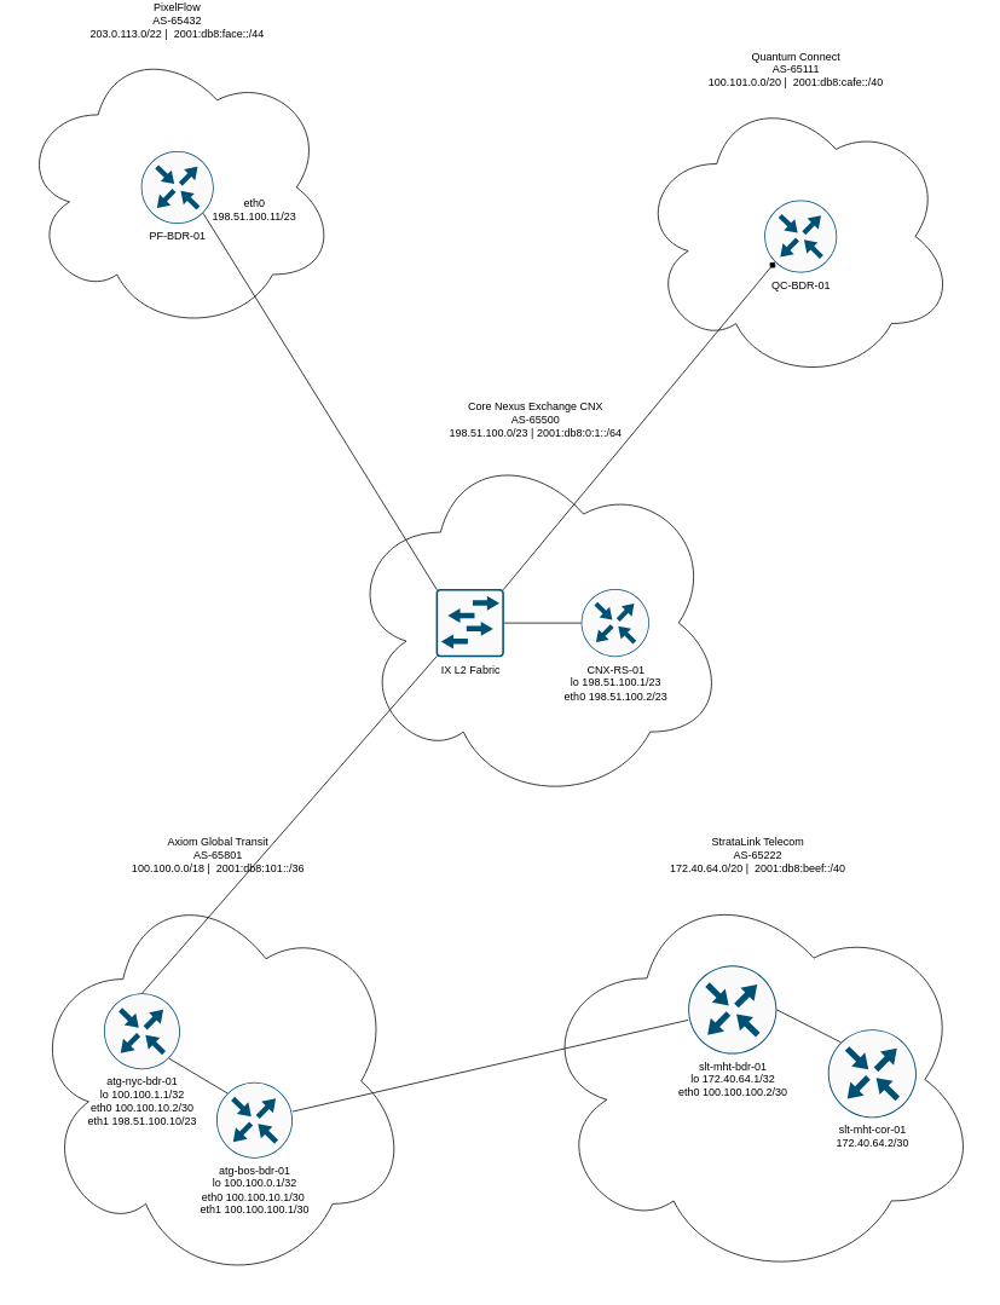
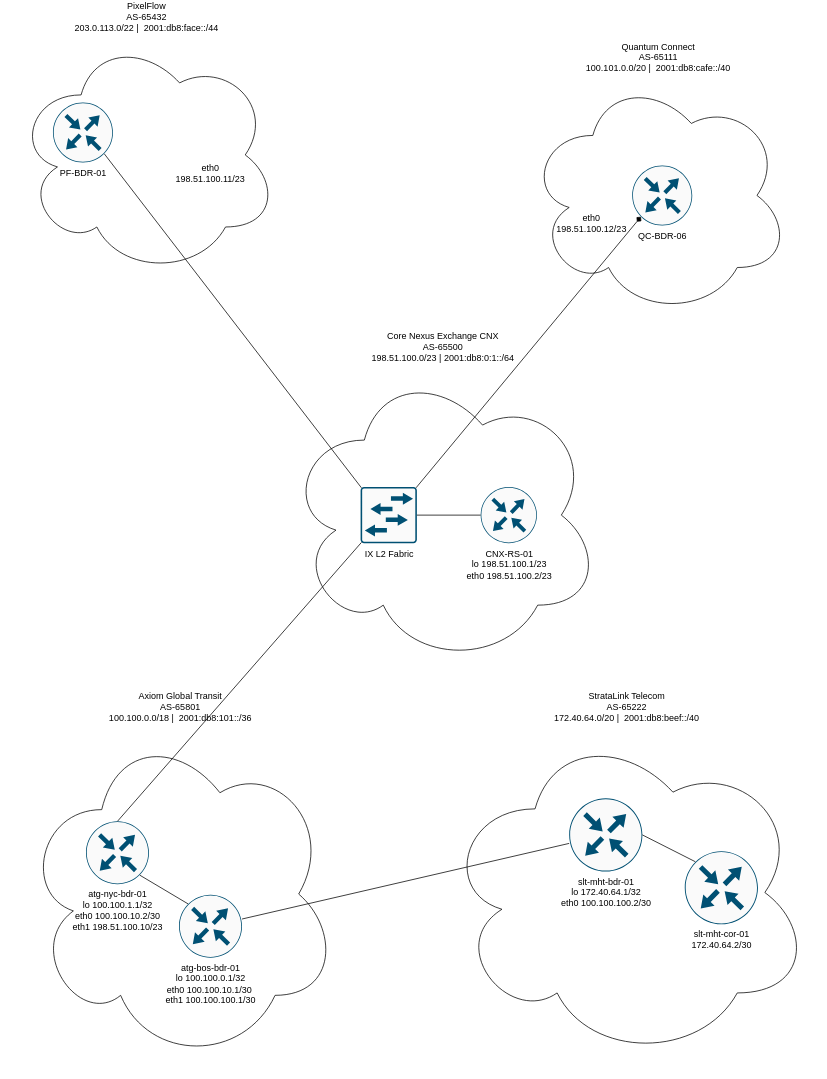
- <mxCell id="26" value="PF-BDR-01" style="sketch=0;points=[[0.5,0,0],[1,0.5,0],[0.5,1,0],[0,0.5,0],[0.145,0.145,0],[0.856,0.145,0],[0.855,0.856,0],[0.145,0.855,0]];verticalLabelPosition=bottom;html=1;verticalAlign=top;aspect=fixed;align=center;pointerEvents=1;shape=mxgraph.cisco19.rect;prIcon=router;fillColor=#FAFAFA;strokeColor=#005073;" parent="24" vertex="1"><mxGeometry x="135" y="120" width="80" height="80" as="geometry" /></mxCell>
+ <mxCell id="26" value="PF-BDR-01" style="sketch=0;points=[[0.5,0,0],[1,0.5,0],[0.5,1,0],[0,0.5,0],[0.145,0.145,0],[0.856,0.145,0],[0.855,0.856,0],[0.145,0.855,0]];verticalLabelPosition=bottom;html=1;verticalAlign=top;aspect=fixed;align=center;pointerEvents=1;shape=mxgraph.cisco19.rect;prIcon=router;fillColor=#FAFAFA;strokeColor=#005073;" parent="24" vertex="1"><mxGeometry x="50" y="90" width="80" height="80" as="geometry" /></mxCell>
+ <mxCell id="5" value="&lt;div&gt;eth0&lt;/div&gt;&lt;span style=&quot;text-wrap-mode: nowrap;&quot;&gt;198.51.100.12/23&lt;/span&gt;" style="text;strokeColor=none;align=center;fillColor=none;html=1;verticalAlign=middle;whiteSpace=wrap;rounded=0;" parent="2" vertex="1"><mxGeometry x="56" y="182" width="60" height="30" as="geometry" /></mxCell>
- <mxCell id="4" value="QC-BDR-01" style="sketch=0;points=[[0.5,0,0],[1,0.5,0],[0.5,1,0],[0,0.5,0],[0.145,0.145,0],[0.856,0.145,0],[0.855,0.856,0],[0.145,0.855,0]];verticalLabelPosition=bottom;html=1;verticalAlign=top;aspect=fixed;align=center;pointerEvents=1;shape=mxgraph.cisco19.rect;prIcon=router;fillColor=#FAFAFA;strokeColor=#005073;" parent="2" vertex="1"><mxGeometry x="140" y="120" width="80" height="80" as="geometry" /></mxCell>
+ <mxCell id="4" value="QC-BDR-06" style="sketch=0;points=[[0.5,0,0],[1,0.5,0],[0.5,1,0],[0,0.5,0],[0.145,0.145,0],[0.856,0.145,0],[0.855,0.856,0],[0.145,0.855,0]];verticalLabelPosition=bottom;html=1;verticalAlign=top;aspect=fixed;align=center;pointerEvents=1;shape=mxgraph.cisco19.rect;prIcon=router;fillColor=#FAFAFA;strokeColor=#005073;" parent="2" vertex="1"><mxGeometry x="140" y="120" width="80" height="80" as="geometry" /></mxCell>
